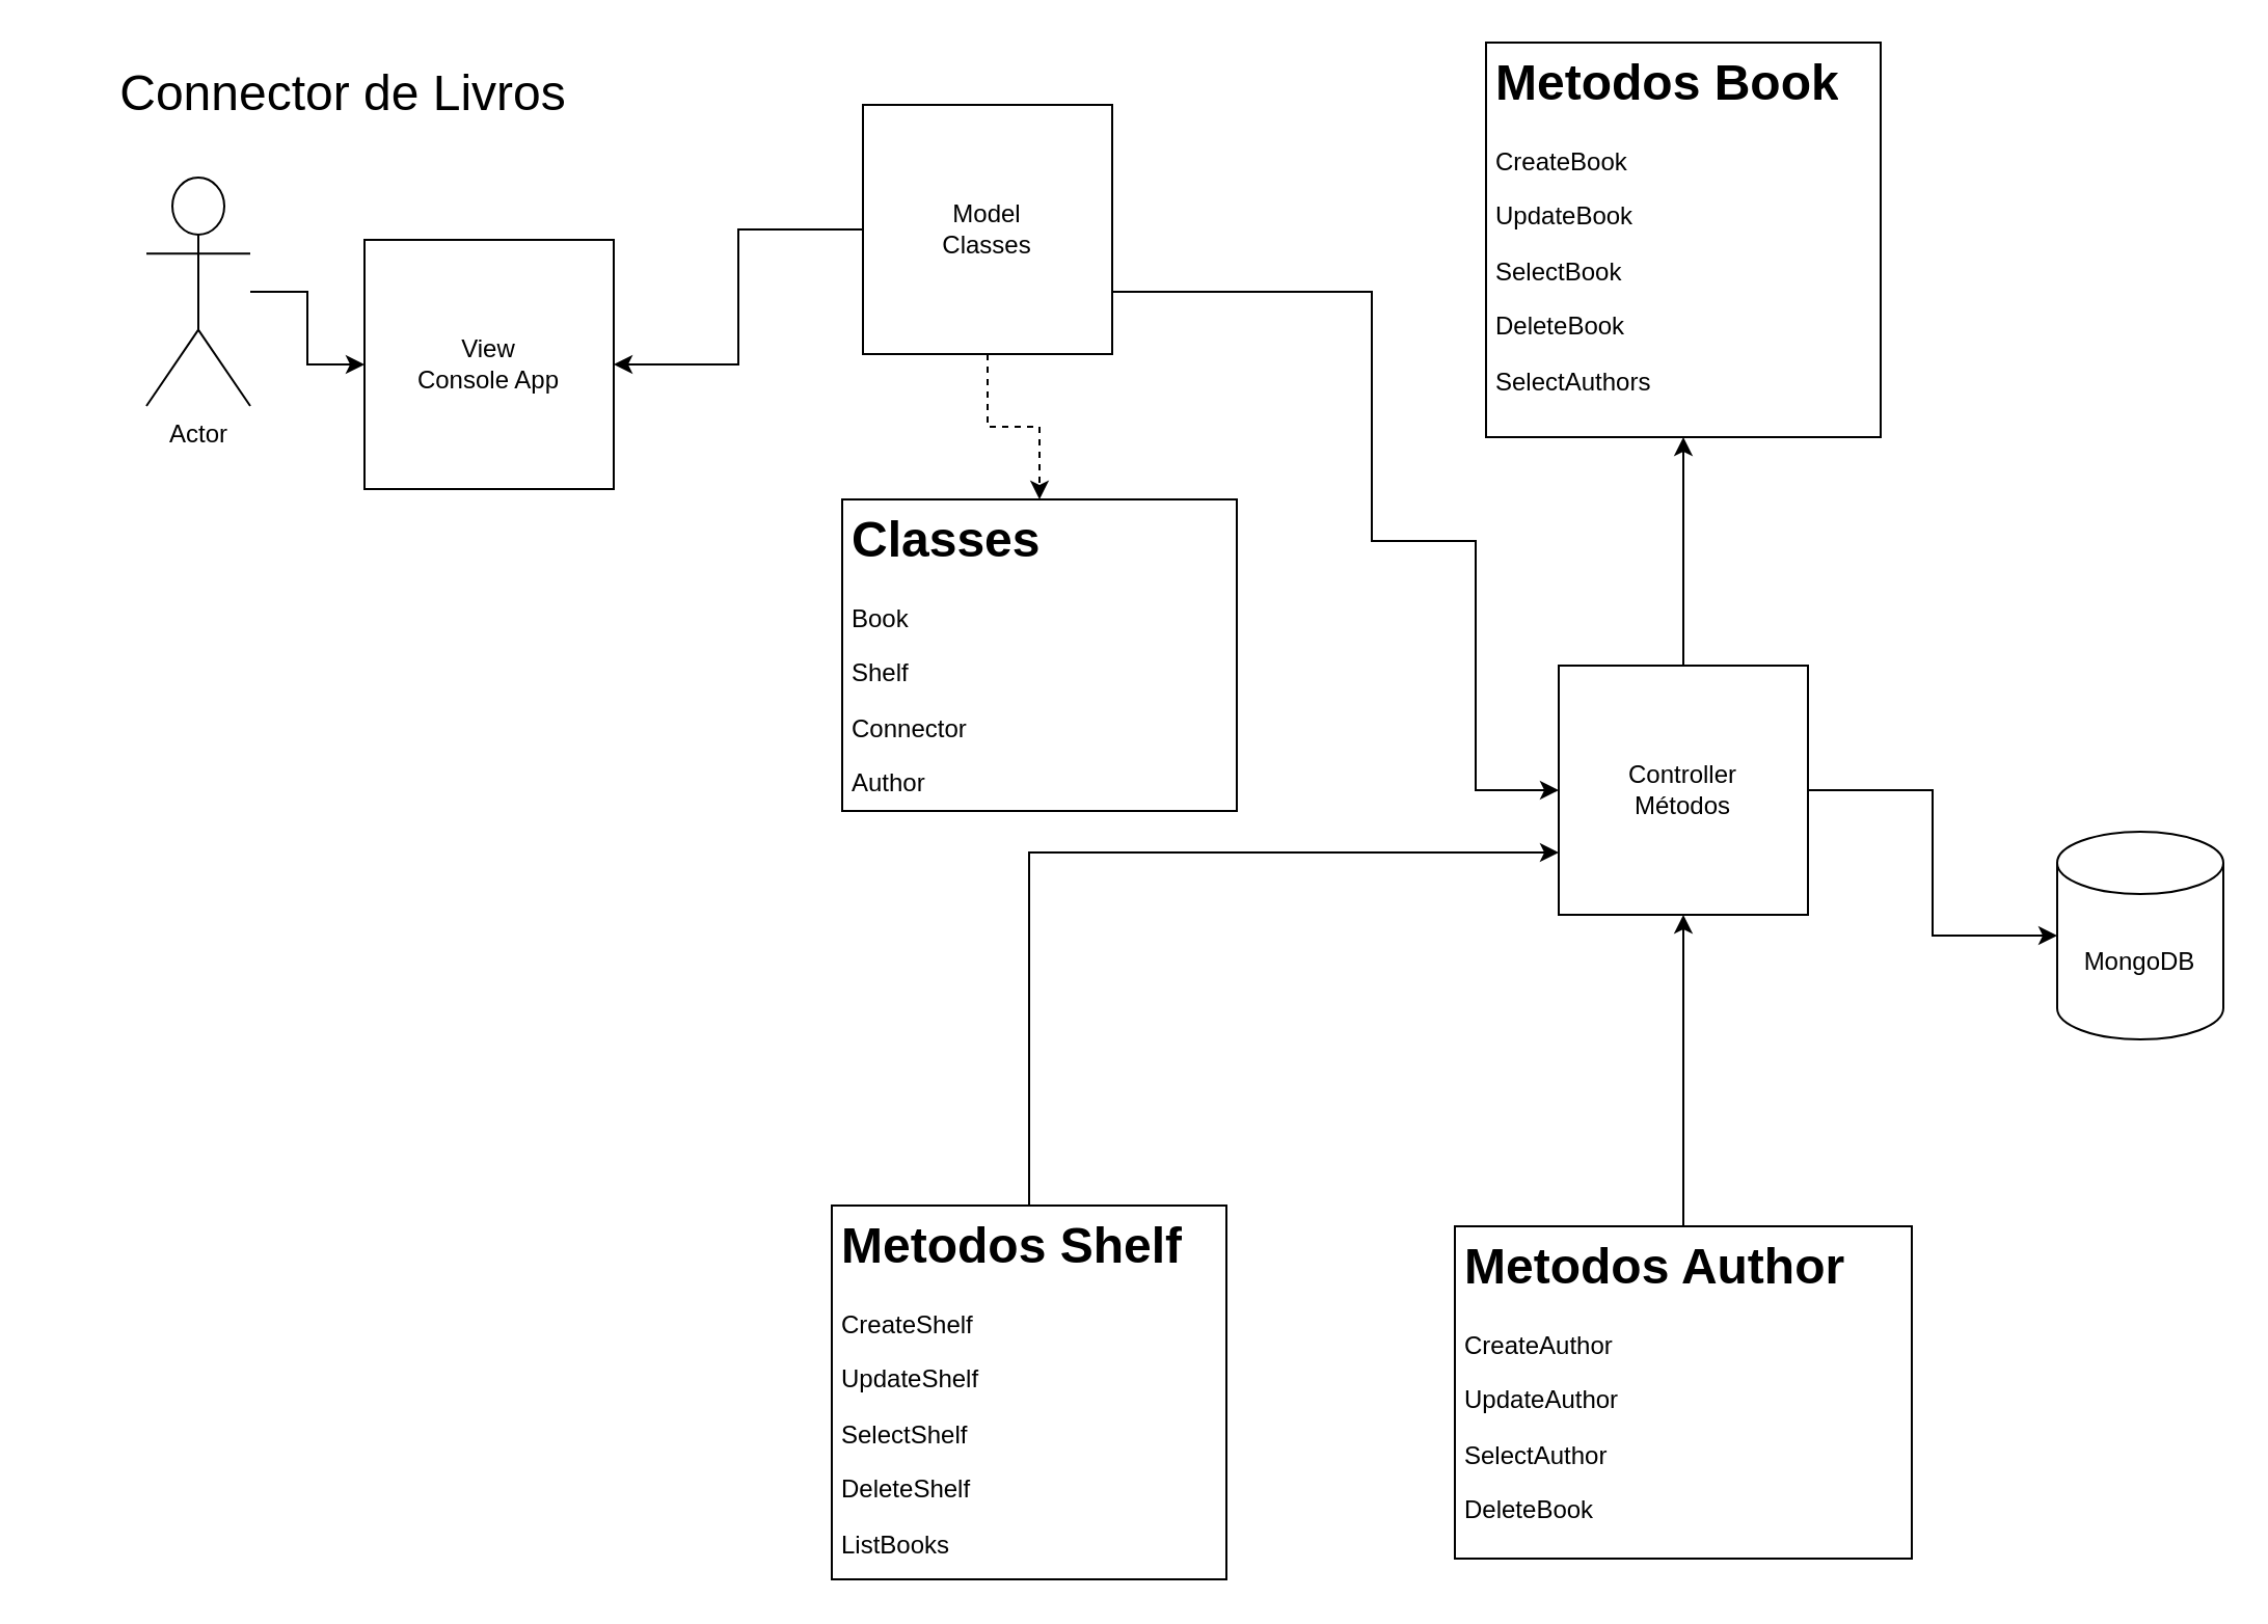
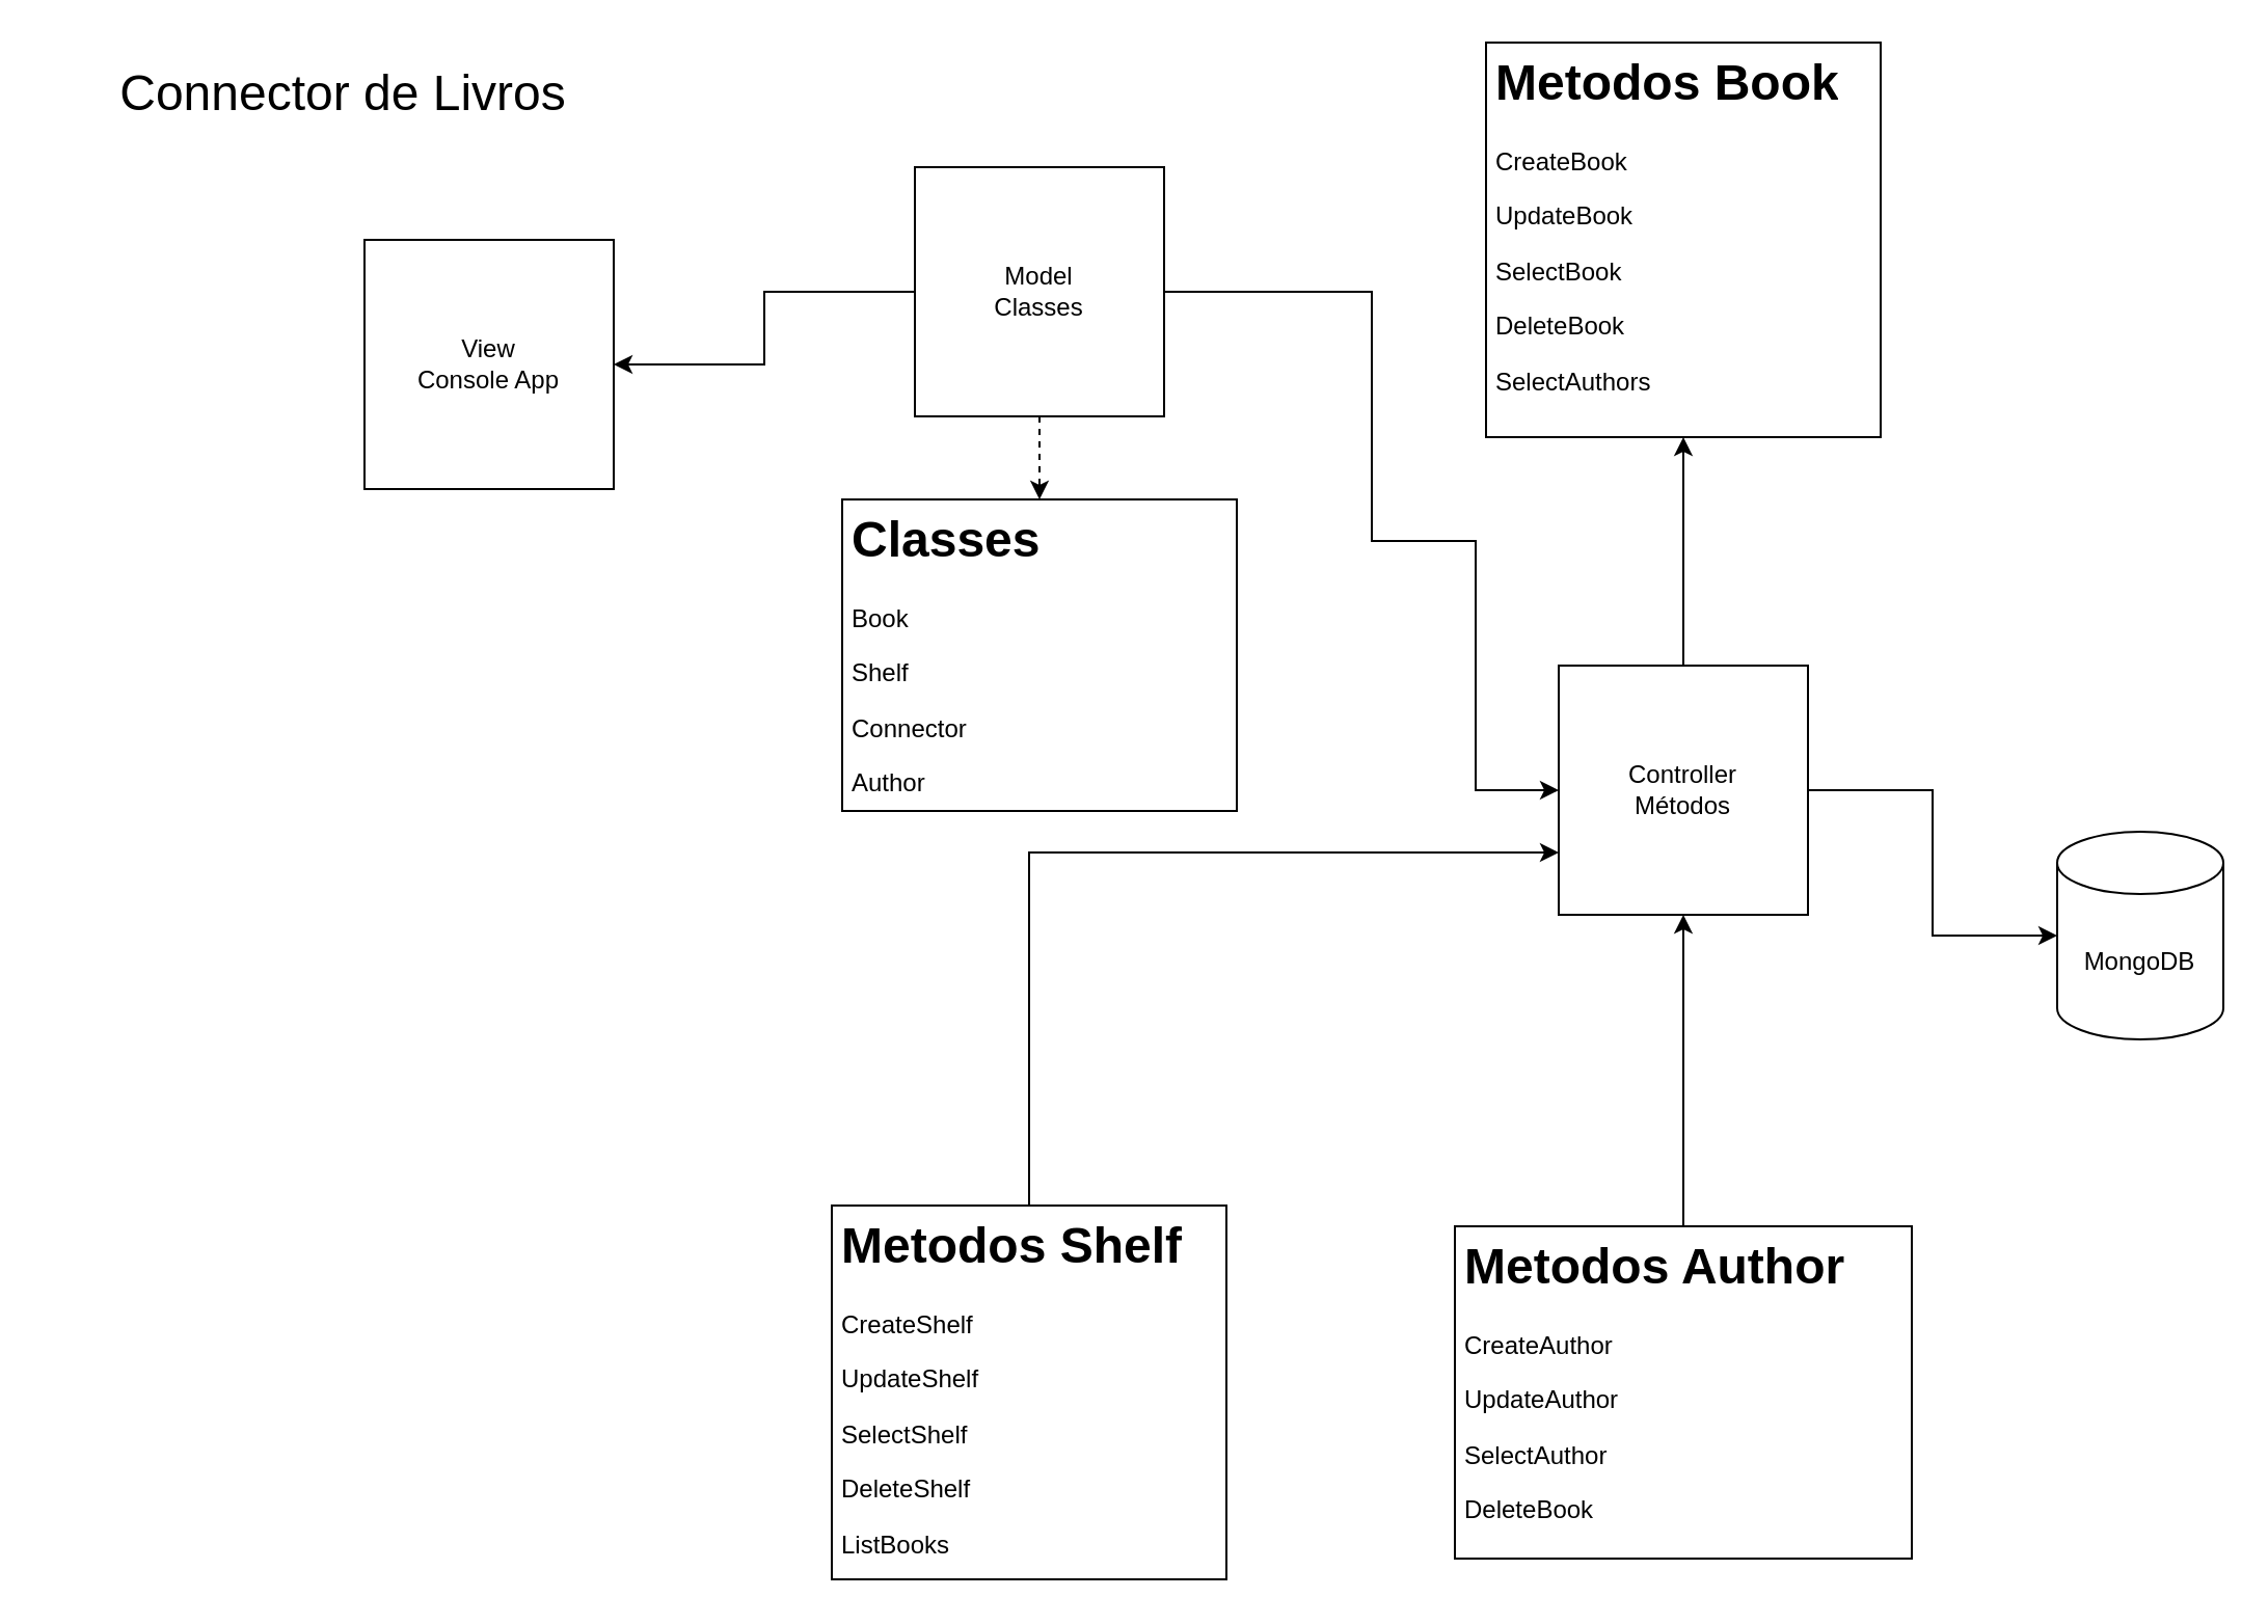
- <mxCell id="7" value="Model&lt;br&gt;Classes" style="whiteSpace=wrap;html=1;aspect=fixed;" vertex="1" parent="1"><mxGeometry x="415" y="50" width="120" height="120" as="geometry" /></mxCell>
+ <mxCell id="7" value="Model&lt;br&gt;Classes" style="whiteSpace=wrap;html=1;aspect=fixed;" vertex="1" parent="1"><mxGeometry x="440" y="80" width="120" height="120" as="geometry" /></mxCell>
- <mxCell id="13" value="Actor" style="shape=umlActor;verticalLabelPosition=bottom;verticalAlign=top;html=1;outlineConnect=0;" vertex="1" parent="1"><mxGeometry x="70" y="85" width="50" height="110" as="geometry" /></mxCell>
- <mxCell id="12" style="edgeStyle=orthogonalEdgeStyle;rounded=0;orthogonalLoop=1;jettySize=auto;html=1;" edge="1" parent="1" source="13" target="3"><mxGeometry relative="1" as="geometry" /></mxCell>
